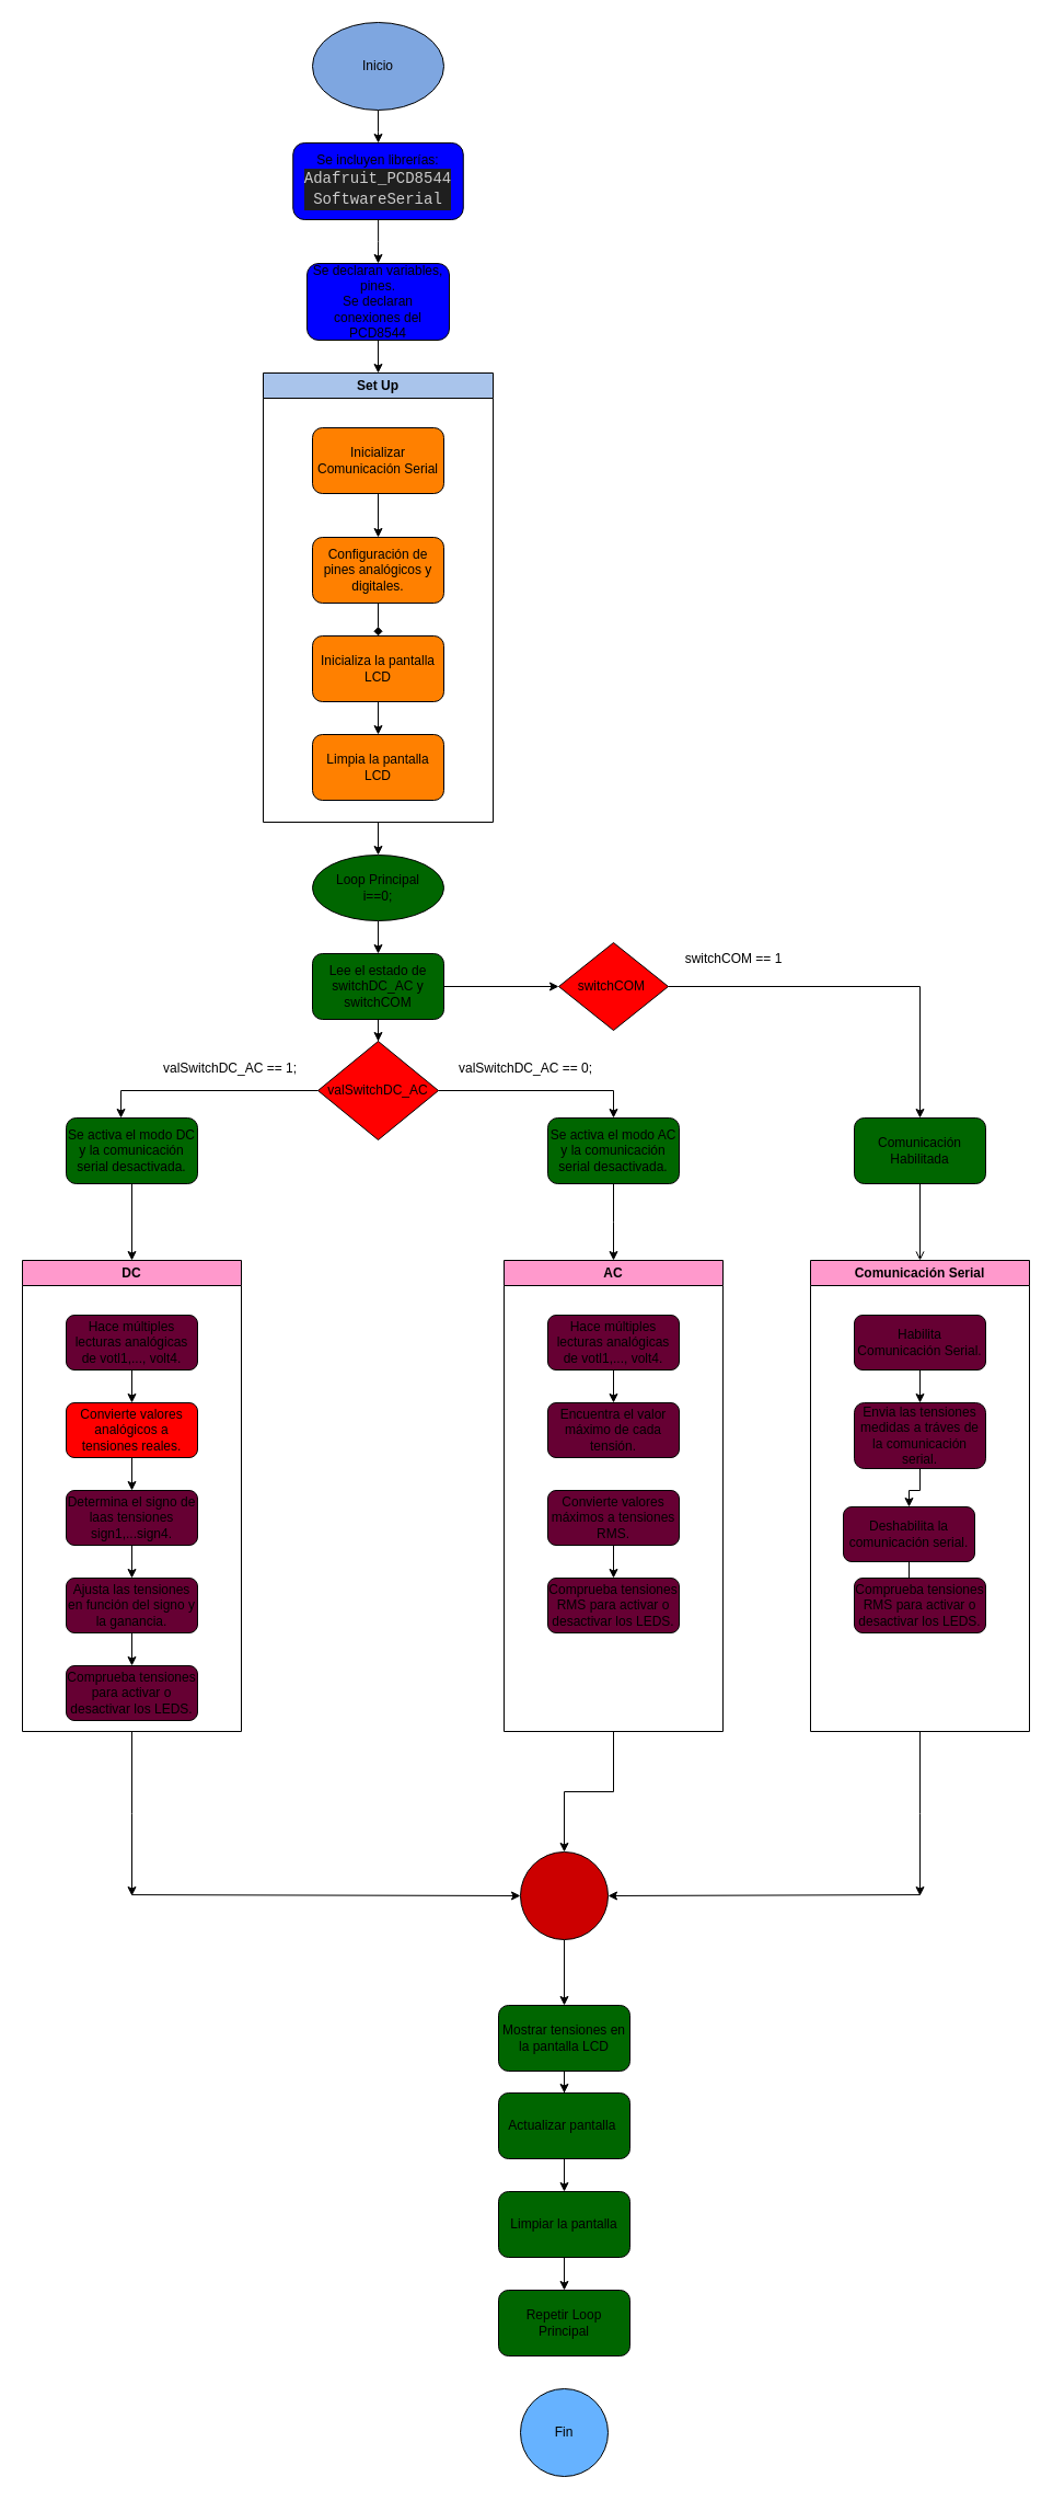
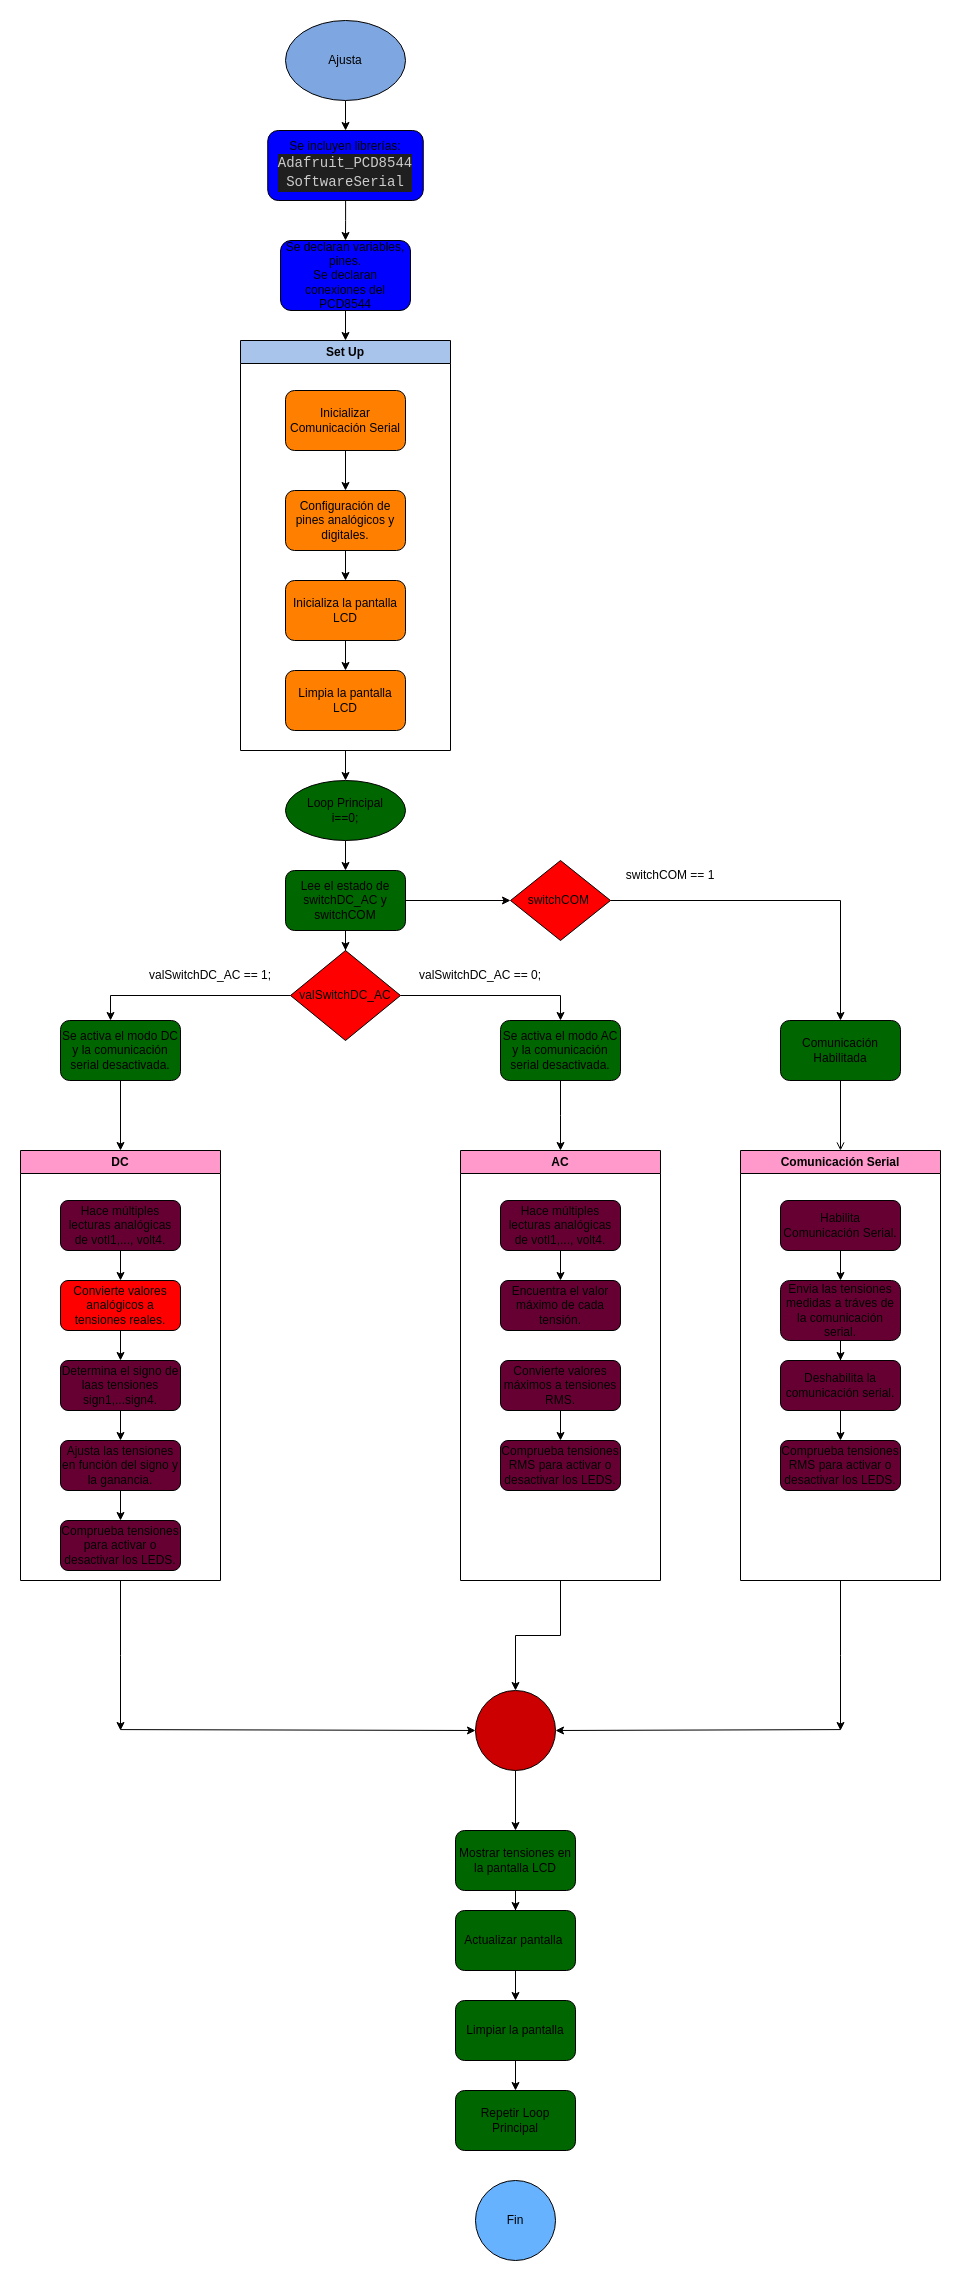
- <mxCell id="3" value="Inicio" style="ellipse;whiteSpace=wrap;html=1;fillColor=#7EA6E0;" vertex="1" parent="1"><mxGeometry x="285" y="20" width="120" height="80" as="geometry" /></mxCell>
+ <mxCell id="3" value="Ajusta" style="ellipse;whiteSpace=wrap;html=1;fillColor=#7EA6E0;" vertex="1" parent="1"><mxGeometry x="285" y="20" width="120" height="80" as="geometry" /></mxCell>
- <mxCell id="12" value="" style="edgeStyle=orthogonalEdgeStyle;rounded=0;orthogonalLoop=1;jettySize=auto;html=1;endArrow=diamond;" edge="1" parent="9" source="13" target="15"><mxGeometry relative="1" as="geometry" /></mxCell>
+ <mxCell id="12" value="" style="edgeStyle=orthogonalEdgeStyle;rounded=0;orthogonalLoop=1;jettySize=auto;html=1;" edge="1" parent="9" source="13" target="15"><mxGeometry relative="1" as="geometry" /></mxCell>
- <mxCell id="60" value="Deshabilita la comunicación serial." style="rounded=1;whiteSpace=wrap;html=1;fillColor=#660033;" vertex="1" parent="54"><mxGeometry x="30" y="225" width="120" height="50" as="geometry" /></mxCell>
+ <mxCell id="60" value="Deshabilita la comunicación serial." style="rounded=1;whiteSpace=wrap;html=1;fillColor=#660033;" vertex="1" parent="54"><mxGeometry x="40" y="210" width="120" height="50" as="geometry" /></mxCell>
